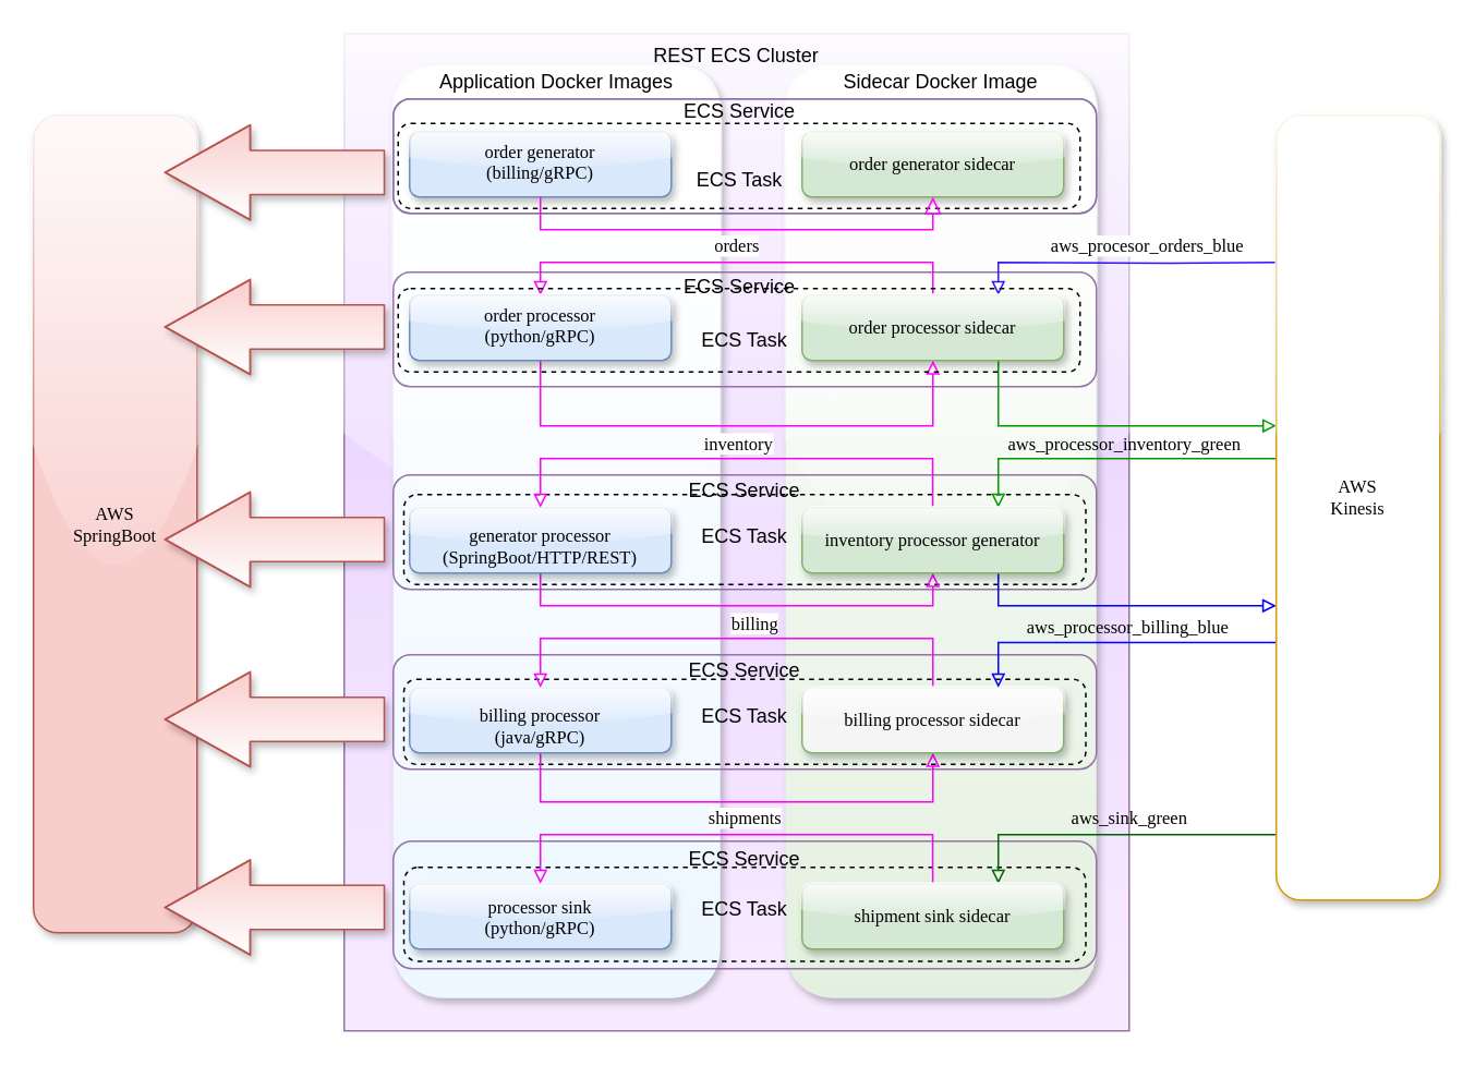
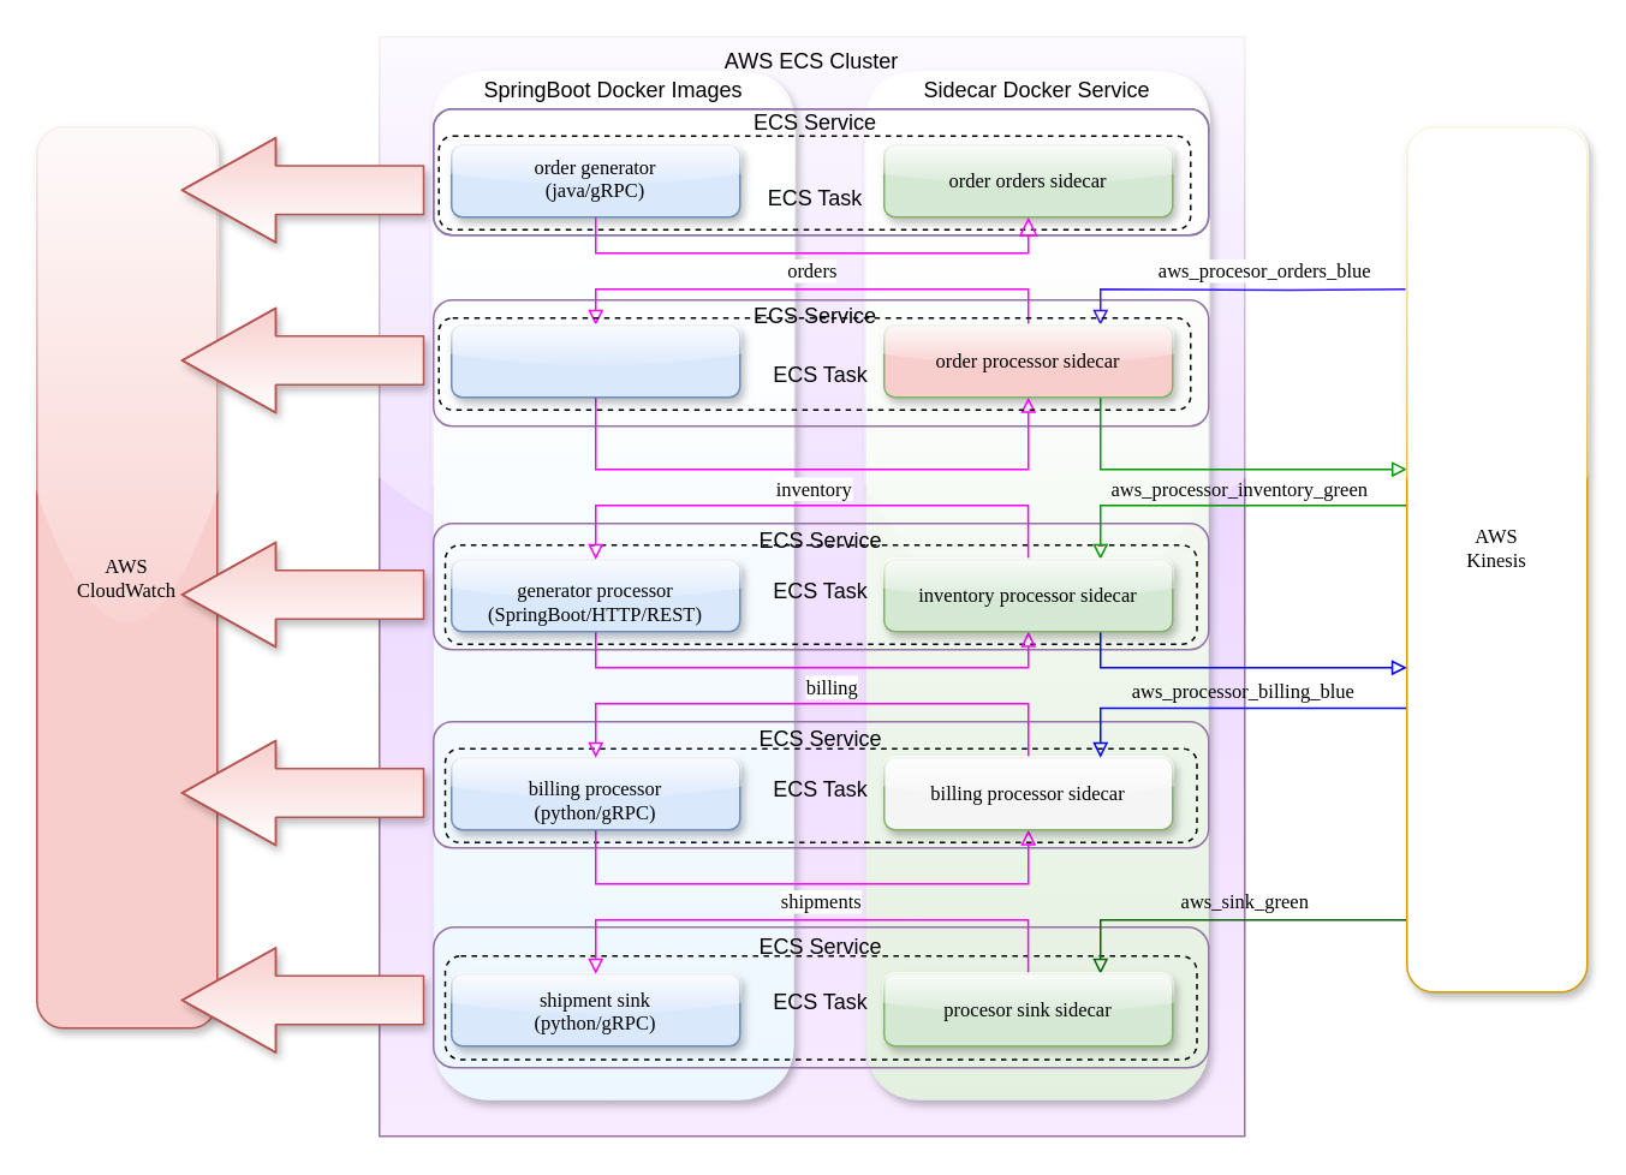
- <mxCell id="2" value="REST ECS Cluster" style="rounded=0;whiteSpace=wrap;html=1;verticalAlign=top;fillColor=#F8EBFF;strokeColor=#9673a6;gradientDirection=north;gradientColor=#E5CCFF;glass=1;" vertex="1" parent="1"><mxGeometry x="210" y="20" width="480" height="610" as="geometry" /></mxCell>
+ <mxCell id="2" value="AWS ECS Cluster" style="rounded=0;whiteSpace=wrap;html=1;verticalAlign=top;fillColor=#F8EBFF;strokeColor=#9673a6;gradientDirection=north;gradientColor=#E5CCFF;glass=1;" vertex="1" parent="1"><mxGeometry x="210" y="20" width="480" height="610" as="geometry" /></mxCell>
- <mxCell id="69" value="Application Docker Images" style="text;html=1;strokeColor=none;fillColor=none;align=center;verticalAlign=middle;whiteSpace=wrap;rounded=0;shadow=1;glass=1;" vertex="1" parent="1"><mxGeometry y="40" width="180" height="20" as="geometry" x="250" /></mxCell>
+ <mxCell id="69" value="SpringBoot Docker Images" style="text;html=1;strokeColor=none;fillColor=none;align=center;verticalAlign=middle;whiteSpace=wrap;rounded=0;shadow=1;glass=1;" vertex="1" parent="1"><mxGeometry y="40" width="180" height="20" as="geometry" x="250" /></mxCell>
- <mxCell id="70" value="Sidecar Docker Image" style="text;html=1;strokeColor=none;fillColor=none;align=center;verticalAlign=middle;whiteSpace=wrap;rounded=0;shadow=1;glass=1;" vertex="1" parent="1"><mxGeometry x="485" y="40" width="180" height="20" as="geometry" /></mxCell>
+ <mxCell id="70" value="Sidecar Docker Service" style="text;html=1;strokeColor=none;fillColor=none;align=center;verticalAlign=middle;whiteSpace=wrap;rounded=0;shadow=1;glass=1;" vertex="1" parent="1"><mxGeometry x="485" y="40" width="180" height="20" as="geometry" /></mxCell>
- <mxCell id="56" value="order generator&#10;(billing/gRPC)&#10;" style="text;strokeColor=none;fillColor=none;align=center;verticalAlign=middle;rounded=0;shadow=1;glass=1;labelBackgroundColor=none;fontFamily=Tahoma;fontSize=11;" parent="1" vertex="1"><mxGeometry x="235" y="80" width="190" height="50" as="geometry" /></mxCell>
+ <mxCell id="56" value="order generator&#10;(java/gRPC)&#10;" style="text;strokeColor=none;fillColor=none;align=center;verticalAlign=middle;rounded=0;shadow=1;glass=1;labelBackgroundColor=none;fontFamily=Tahoma;fontSize=11;" parent="1" vertex="1"><mxGeometry x="235" y="80" width="190" height="50" as="geometry" /></mxCell>
- <mxCell id="28" value="order generator sidecar" style="rounded=1;whiteSpace=wrap;html=1;fontSize=11;glass=1;strokeWidth=1;shadow=1;fontFamily=Tahoma;fillColor=#d5e8d4;strokeColor=#82b366;" parent="1" vertex="1"><mxGeometry x="490" y="80" width="160" height="40" as="geometry" /></mxCell>
+ <mxCell id="28" value="order orders sidecar" style="rounded=1;whiteSpace=wrap;html=1;fontSize=11;glass=1;strokeWidth=1;shadow=1;fontFamily=Tahoma;fillColor=#d5e8d4;strokeColor=#82b366;" parent="1" vertex="1"><mxGeometry x="490" y="80" width="160" height="40" as="geometry" /></mxCell>
- <mxCell id="34" value="order processor sidecar" style="rounded=1;whiteSpace=wrap;html=1;fontSize=11;glass=1;strokeWidth=1;shadow=1;fontFamily=Tahoma;fillColor=#d5e8d4;strokeColor=#82b366;" parent="1" vertex="1"><mxGeometry x="490" y="180" width="160" height="40" as="geometry" /></mxCell>
+ <mxCell id="34" value="order processor sidecar" style="rounded=1;whiteSpace=wrap;html=1;fontSize=11;glass=1;strokeWidth=1;shadow=1;fontFamily=Tahoma;fillColor=#f8cecc;strokeColor=#82b366;" parent="1" vertex="1"><mxGeometry x="490" y="180" width="160" height="40" as="geometry" /></mxCell>
- <mxCell id="57" value="order processor&#10;(python/gRPC)&#10;" style="text;strokeColor=none;fillColor=none;align=center;verticalAlign=middle;rounded=0;shadow=1;glass=1;labelBackgroundColor=none;fontFamily=Tahoma;fontSize=11;" parent="1" vertex="1"><mxGeometry x="260" y="190" width="140" height="30" as="geometry" /></mxCell>
- <mxCell id="61" value="AWS&#10;SpringBoot" style="rounded=1;fontFamily=Tahoma;fontSize=11;fillColor=#f8cecc;strokeColor=#b85450;glass=1;shadow=1;verticalAlign=middle;" vertex="1" parent="1"><mxGeometry x="20" y="70" width="100" height="500" as="geometry" /></mxCell>
+ <mxCell id="61" value="AWS&#10;CloudWatch" style="rounded=1;fontFamily=Tahoma;fontSize=11;fillColor=#f8cecc;strokeColor=#b85450;glass=1;shadow=1;verticalAlign=middle;" vertex="1" parent="1"><mxGeometry x="20" y="70" width="100" height="500" as="geometry" /></mxCell>
- <mxCell id="43" value="inventory processor generator" style="rounded=1;whiteSpace=wrap;html=1;fontSize=11;glass=1;strokeWidth=1;shadow=1;fontFamily=Tahoma;fillColor=#d5e8d4;strokeColor=#82b366;" parent="1" vertex="1"><mxGeometry x="490" y="310" width="160" height="40" as="geometry" /></mxCell>
+ <mxCell id="43" value="inventory processor sidecar" style="rounded=1;whiteSpace=wrap;html=1;fontSize=11;glass=1;strokeWidth=1;shadow=1;fontFamily=Tahoma;fillColor=#d5e8d4;strokeColor=#82b366;" parent="1" vertex="1"><mxGeometry x="490" y="310" width="160" height="40" as="geometry" /></mxCell>
- <mxCell id="59" value="billing processor&#10;(java/gRPC)&#10;" style="text;strokeColor=none;fillColor=none;align=center;verticalAlign=middle;rounded=0;shadow=1;glass=1;labelBackgroundColor=none;fontFamily=Tahoma;fontSize=11;" parent="1" vertex="1"><mxGeometry x="265" y="430" width="130" height="40" as="geometry" /></mxCell>
+ <mxCell id="59" value="billing processor&#10;(python/gRPC)&#10;" style="text;strokeColor=none;fillColor=none;align=center;verticalAlign=middle;rounded=0;shadow=1;glass=1;labelBackgroundColor=none;fontFamily=Tahoma;fontSize=11;" parent="1" vertex="1"><mxGeometry x="265" y="430" width="130" height="40" as="geometry" /></mxCell>
- <mxCell id="60" value="processor sink&#10;(python/gRPC)&#10;&#10;&#10;" style="text;strokeColor=none;fillColor=none;align=center;verticalAlign=middle;rounded=0;shadow=1;glass=1;labelBackgroundColor=none;fontFamily=Tahoma;fontSize=11;" parent="1" vertex="1"><mxGeometry y="560" width="160" height="40" as="geometry" x="250" /></mxCell>
+ <mxCell id="60" value="shipment sink&#10;(python/gRPC)&#10;&#10;&#10;" style="text;strokeColor=none;fillColor=none;align=center;verticalAlign=middle;rounded=0;shadow=1;glass=1;labelBackgroundColor=none;fontFamily=Tahoma;fontSize=11;" parent="1" vertex="1"><mxGeometry y="560" width="160" height="40" as="geometry" x="250" /></mxCell>
- <mxCell id="52" value="shipment sink sidecar" style="rounded=1;whiteSpace=wrap;html=1;fontSize=11;glass=1;strokeWidth=1;shadow=1;fontFamily=Tahoma;fillColor=#d5e8d4;strokeColor=#82b366;" parent="1" vertex="1"><mxGeometry x="490" y="540" width="160" height="40" as="geometry" /></mxCell>
+ <mxCell id="52" value="procesor sink sidecar" style="rounded=1;whiteSpace=wrap;html=1;fontSize=11;glass=1;strokeWidth=1;shadow=1;fontFamily=Tahoma;fillColor=#d5e8d4;strokeColor=#82b366;" parent="1" vertex="1"><mxGeometry x="490" y="540" width="160" height="40" as="geometry" /></mxCell>
